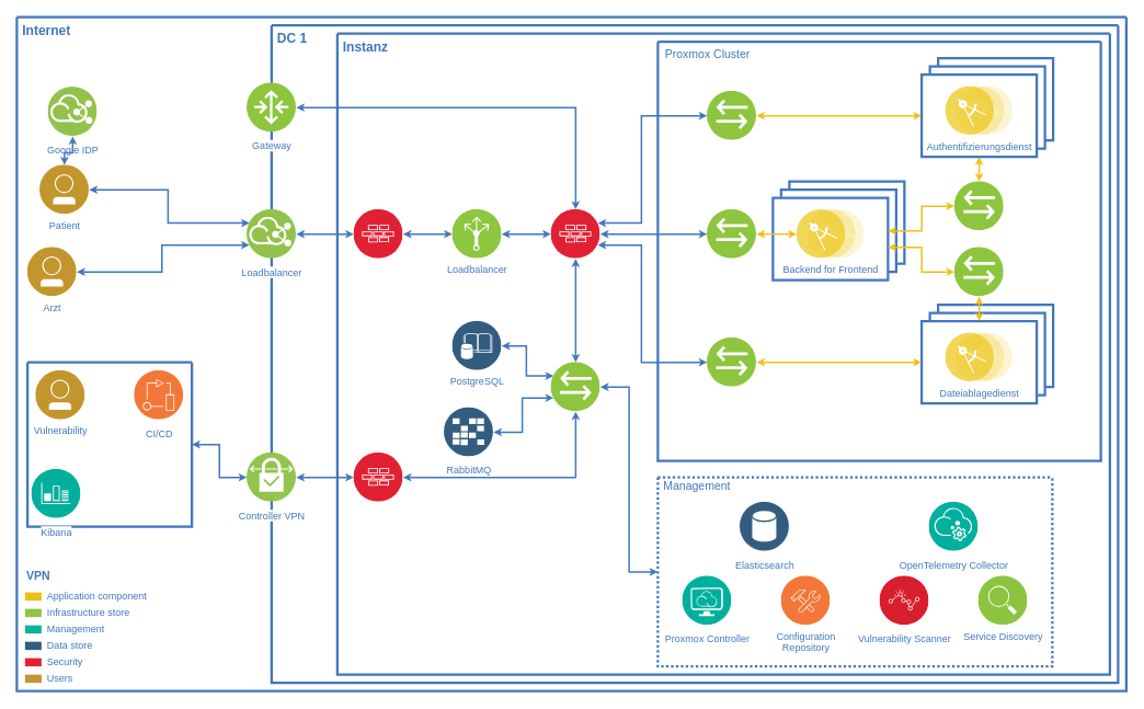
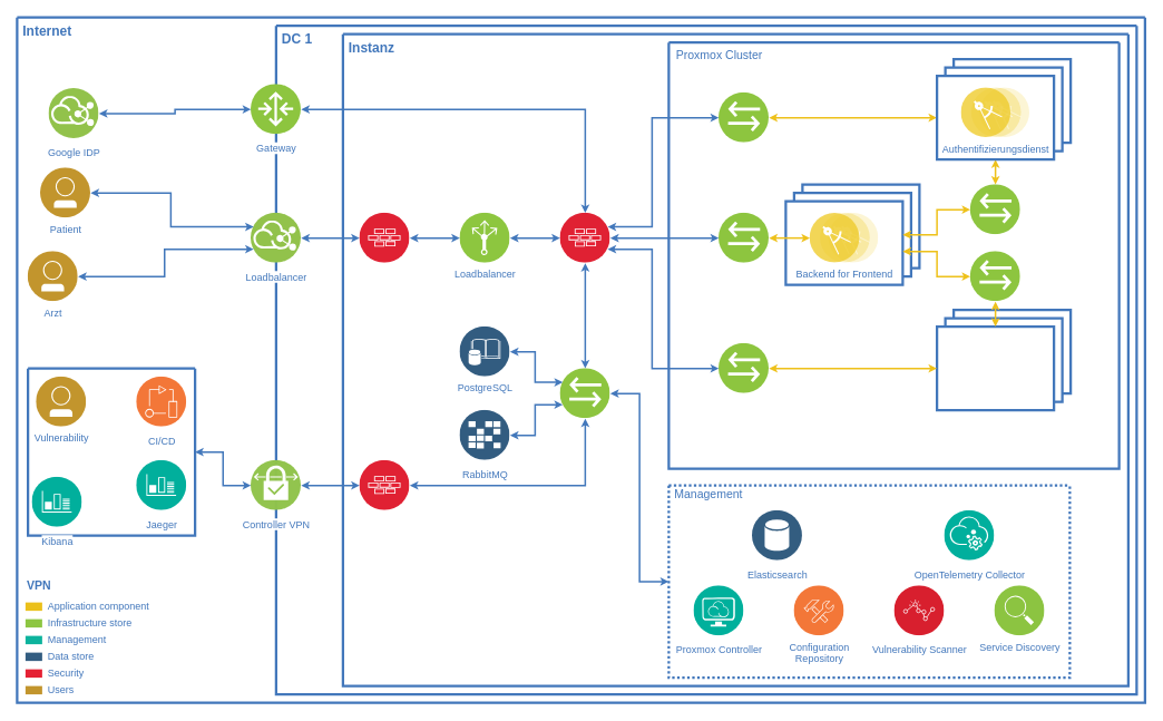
- <mxCell id="24" style="edgeStyle=orthogonalEdgeStyle;rounded=0;html=1;labelBackgroundColor=#ffffff;startArrow=classic;startFill=1;startSize=4;endArrow=classic;endFill=1;endSize=4;jettySize=auto;orthogonalLoop=1;strokeColor=#4378BB;strokeWidth=2;fontSize=19;fontColor=#CC99FF;" parent="2" source="23" target="13" edge="1"><mxGeometry relative="1" as="geometry"><mxPoint x="420" y="120" as="sourcePoint" /><mxPoint x="223" y="120" as="targetPoint" /></mxGeometry></mxCell>
+ <mxCell id="24" style="edgeStyle=orthogonalEdgeStyle;rounded=0;html=1;labelBackgroundColor=#ffffff;startArrow=classic;startFill=1;startSize=4;endArrow=classic;endFill=1;endSize=4;jettySize=auto;orthogonalLoop=1;strokeColor=#4378BB;strokeWidth=2;fontSize=19;fontColor=#CC99FF;" parent="2" source="23" target="19" edge="1"><mxGeometry relative="1" as="geometry"><mxPoint x="420" y="120" as="sourcePoint" /><mxPoint x="223" y="120" as="targetPoint" /></mxGeometry></mxCell>
- <mxCell id="70" value="Dateiablagedienst" style="aspect=fixed;perimeter=ellipsePerimeter;html=1;align=center;shadow=0;dashed=0;image;image=img/lib/ibm/applications/microservice.svg;labelBackgroundColor=#ffffff;strokeColor=#666666;strokeWidth=3;fillColor=#C2952D;gradientColor=none;fontSize=12;fontColor=#4277BB;" parent="31" vertex="1"><mxGeometry x="740" y="364" width="82" height="60" as="geometry" /></mxCell>
- <mxCell id="84" value="RabbitMQ" style="aspect=fixed;perimeter=ellipsePerimeter;html=1;align=center;shadow=0;dashed=0;fontColor=#4277BB;labelBackgroundColor=#ffffff;fontSize=12;spacingTop=3;image;image=img/lib/ibm/data/caches.svg;" vertex="1" parent="31"><mxGeometry x="130" y="455" width="60" height="60" as="geometry" /></mxCell>
+ <mxCell id="84" value="RabbitMQ" style="aspect=fixed;perimeter=ellipsePerimeter;html=1;align=center;shadow=0;dashed=0;fontColor=#4277BB;labelBackgroundColor=#ffffff;fontSize=12;spacingTop=3;image;image=img/lib/ibm/data/caches.svg;" vertex="1" parent="31"><mxGeometry x="140" y="450" width="60" height="60" as="geometry" /></mxCell>
+ <mxCell id="29" value="Jaeger" style="aspect=fixed;perimeter=ellipsePerimeter;html=1;align=center;shadow=0;dashed=0;fontColor=#4277BB;labelBackgroundColor=#ffffff;fontSize=12;spacingTop=3;image;image=img/lib/ibm/management/monitoring_metrics.svg;strokeColor=#4277BB;strokeWidth=3;fillColor=default;" parent="25" vertex="1"><mxGeometry x="130" y="110" width="60" height="60" as="geometry" /></mxCell>
